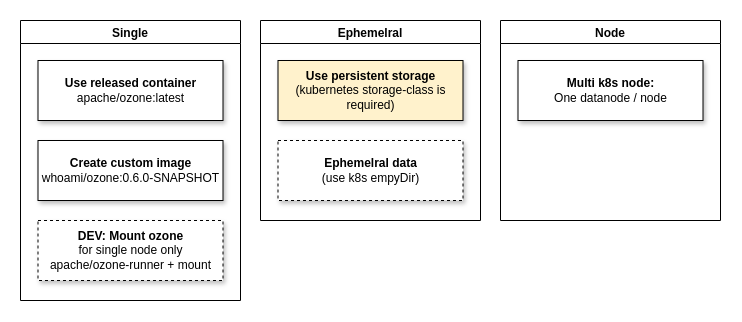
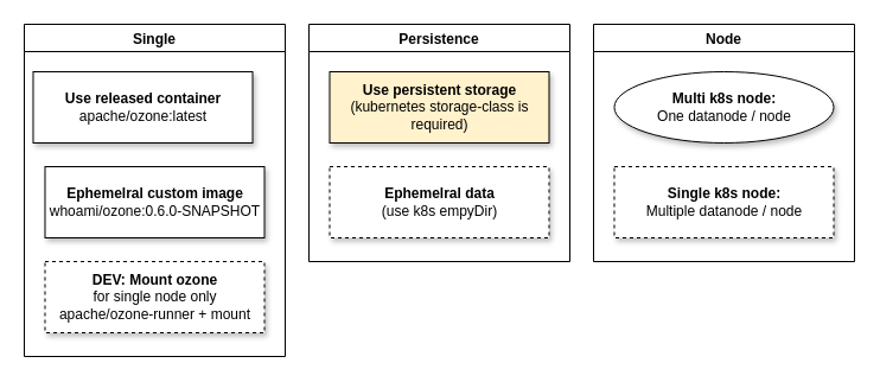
- <mxCell id="3" value="Ephemelral" style="swimlane;" parent="1" vertex="1"><mxGeometry x="260" y="20" width="220" height="200" as="geometry" /></mxCell>
+ <mxCell id="3" value="Persistence" style="swimlane;" parent="1" vertex="1"><mxGeometry x="260" y="20" width="220" height="200" as="geometry" /></mxCell>
- <mxCell id="9" value="&lt;b&gt;Use released container&lt;/b&gt;&lt;br&gt;apache/ozone:latest" style="rounded=0;whiteSpace=wrap;html=1;shadow=1;" parent="1" vertex="1"><mxGeometry x="37.5" y="60" width="185" height="60" as="geometry" /></mxCell>
+ <mxCell id="9" value="&lt;b&gt;Use released container&lt;/b&gt;&lt;br&gt;apache/ozone:latest" style="rounded=0;whiteSpace=wrap;html=1;shadow=1;" parent="1" vertex="1"><mxGeometry x="27.5" y="60" width="185" height="60" as="geometry" /></mxCell>
- <mxCell id="5" value="&lt;b&gt;Multi k8s node:&lt;br&gt;&lt;/b&gt;One datanode / node" style="rounded=0;whiteSpace=wrap;html=1;shadow=1;" parent="4" vertex="1"><mxGeometry x="17.5" y="40" width="185" height="60" as="geometry" /></mxCell>
+ <mxCell id="5" value="&lt;b&gt;Multi k8s node:&lt;br&gt;&lt;/b&gt;One datanode / node" style="ellipse;whiteSpace=wrap;html=1;shadow=1;" parent="4" vertex="1"><mxGeometry x="17.5" y="40" width="185" height="60" as="geometry" /></mxCell>
- <mxCell id="10" value="&lt;b&gt;Create custom image&lt;/b&gt;&lt;br&gt;whoami/ozone:0.6.0-SNAPSHOT" style="rounded=0;whiteSpace=wrap;html=1;shadow=1;" parent="1" vertex="1"><mxGeometry x="37.5" y="140" width="185" height="60" as="geometry" /></mxCell>
+ <mxCell id="10" value="&lt;b&gt;Ephemelral custom image&lt;/b&gt;&lt;br&gt;whoami/ozone:0.6.0-SNAPSHOT" style="rounded=0;whiteSpace=wrap;html=1;shadow=1;" parent="1" vertex="1"><mxGeometry x="37.5" y="140" width="185" height="60" as="geometry" /></mxCell>
+ <mxCell id="6" value="&lt;b&gt;Single k8s node:&lt;br&gt;&lt;/b&gt;Multiple datanode / node" style="rounded=0;whiteSpace=wrap;html=1;shadow=1;dashed=1;" parent="1" vertex="1"><mxGeometry x="517.5" y="140" width="185" height="60" as="geometry" /></mxCell>
